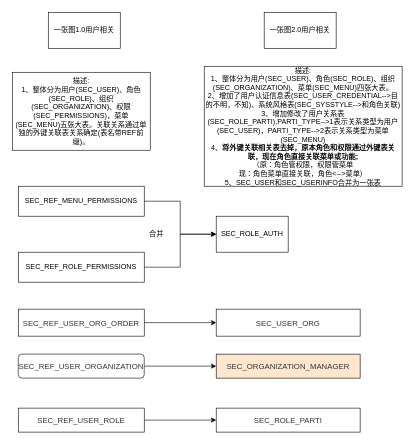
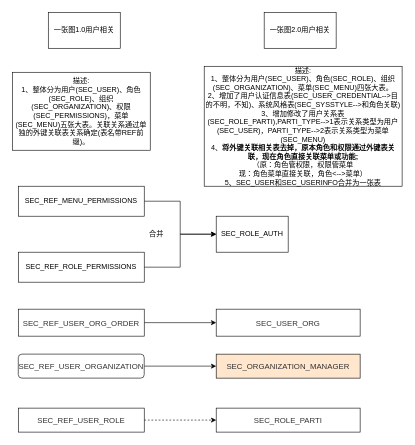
- <mxCell id="19" style="edgeStyle=orthogonalEdgeStyle;rounded=0;orthogonalLoop=1;jettySize=auto;html=1;entryX=0;entryY=0.5;entryDx=0;entryDy=0;fontColor=none;" edge="1" parent="1" source="20" target="18"><mxGeometry relative="1" as="geometry" /></mxCell>
+ <mxCell id="19" style="edgeStyle=orthogonalEdgeStyle;rounded=0;orthogonalLoop=1;jettySize=auto;html=1;entryX=0;entryY=0.5;entryDx=0;entryDy=0;fontColor=none;dashed=1;" edge="1" parent="1" source="20" target="18"><mxGeometry relative="1" as="geometry" /></mxCell>
